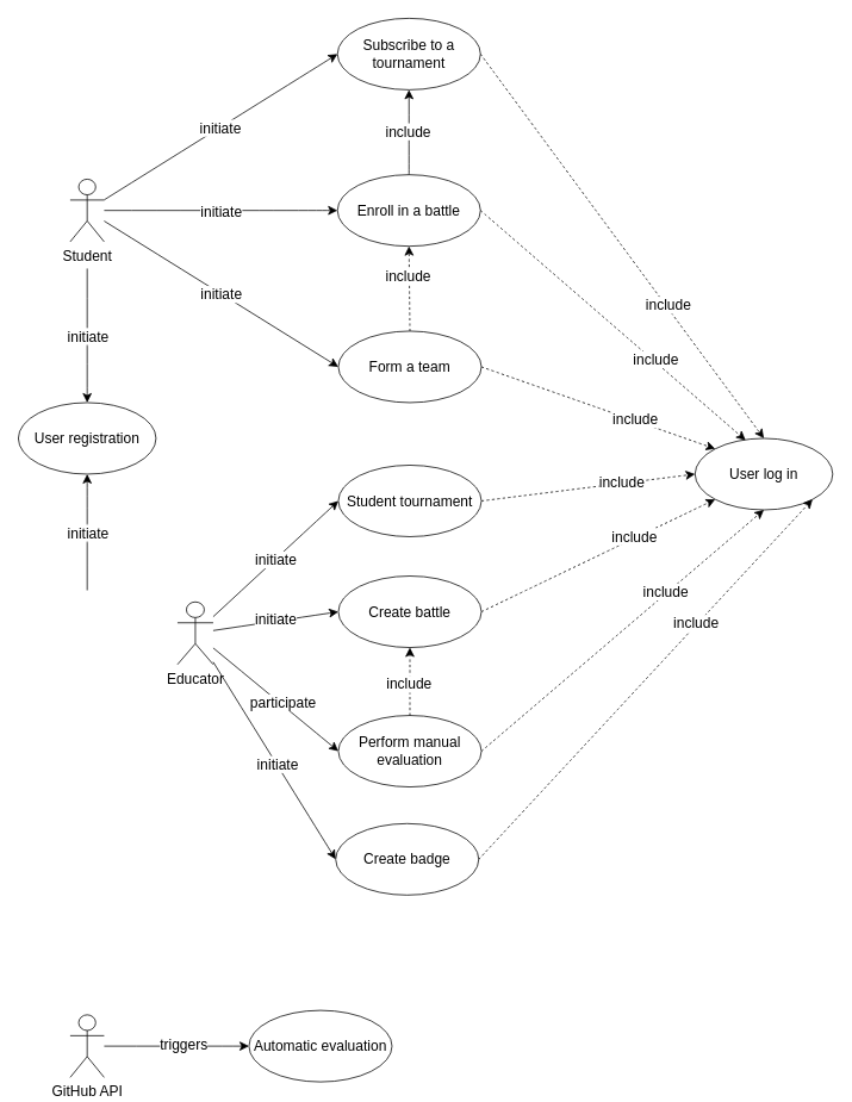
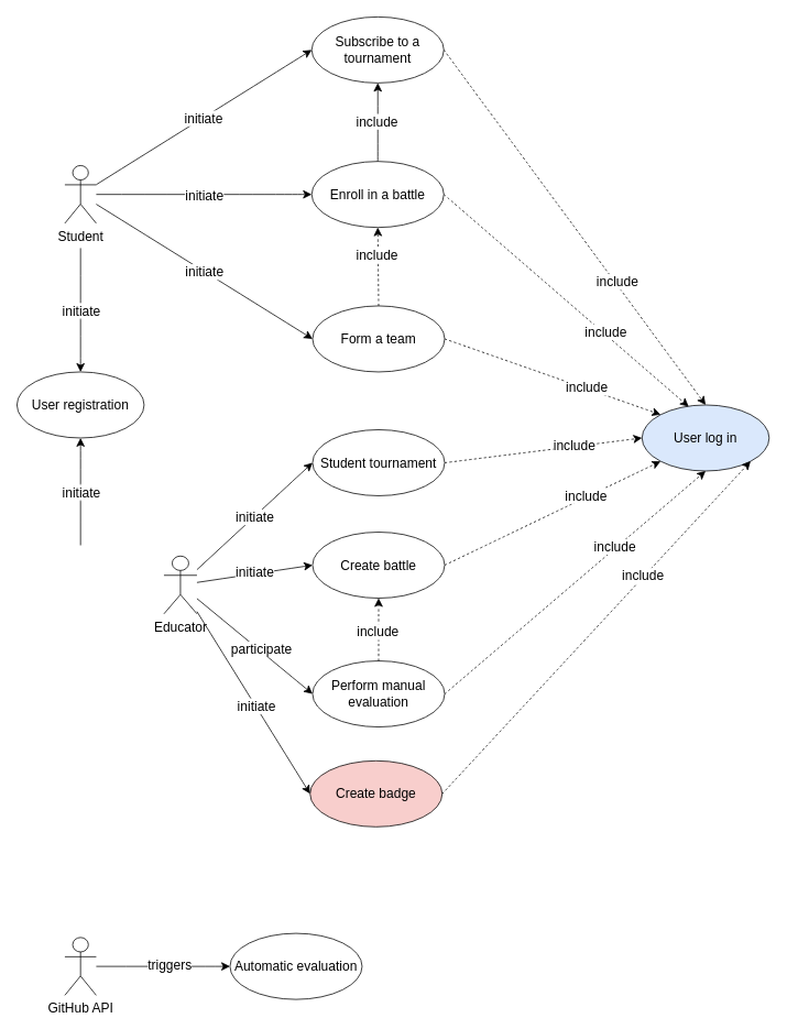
- <mxCell id="5" value="User log in" style="ellipse;whiteSpace=wrap;html=1;fontSize=16;" vertex="1" parent="1"><mxGeometry x="777" y="490" width="154" height="80" as="geometry" /></mxCell>
+ <mxCell id="5" value="User log in" style="ellipse;whiteSpace=wrap;html=1;fontSize=16;fillColor=#dae8fc;" vertex="1" parent="1"><mxGeometry x="777" y="490" width="154" height="80" as="geometry" /></mxCell>
- <mxCell id="14" value="Create badge" style="ellipse;whiteSpace=wrap;html=1;fontSize=16;" vertex="1" parent="1"><mxGeometry x="375" y="921" width="160" height="80" as="geometry" /></mxCell>
+ <mxCell id="14" value="Create badge" style="ellipse;whiteSpace=wrap;html=1;fontSize=16;fillColor=#f8cecc;" vertex="1" parent="1"><mxGeometry x="375" y="921" width="160" height="80" as="geometry" /></mxCell>
